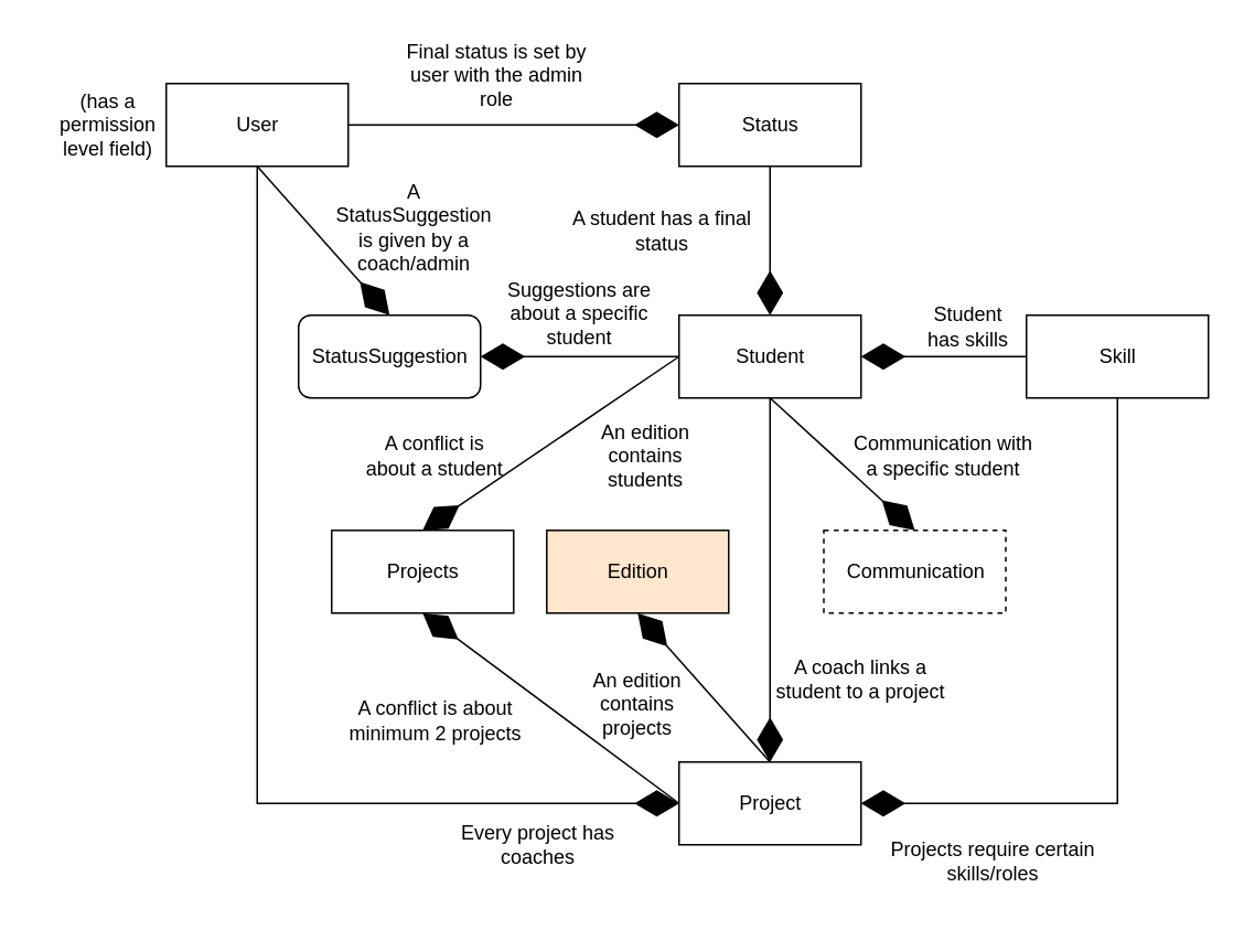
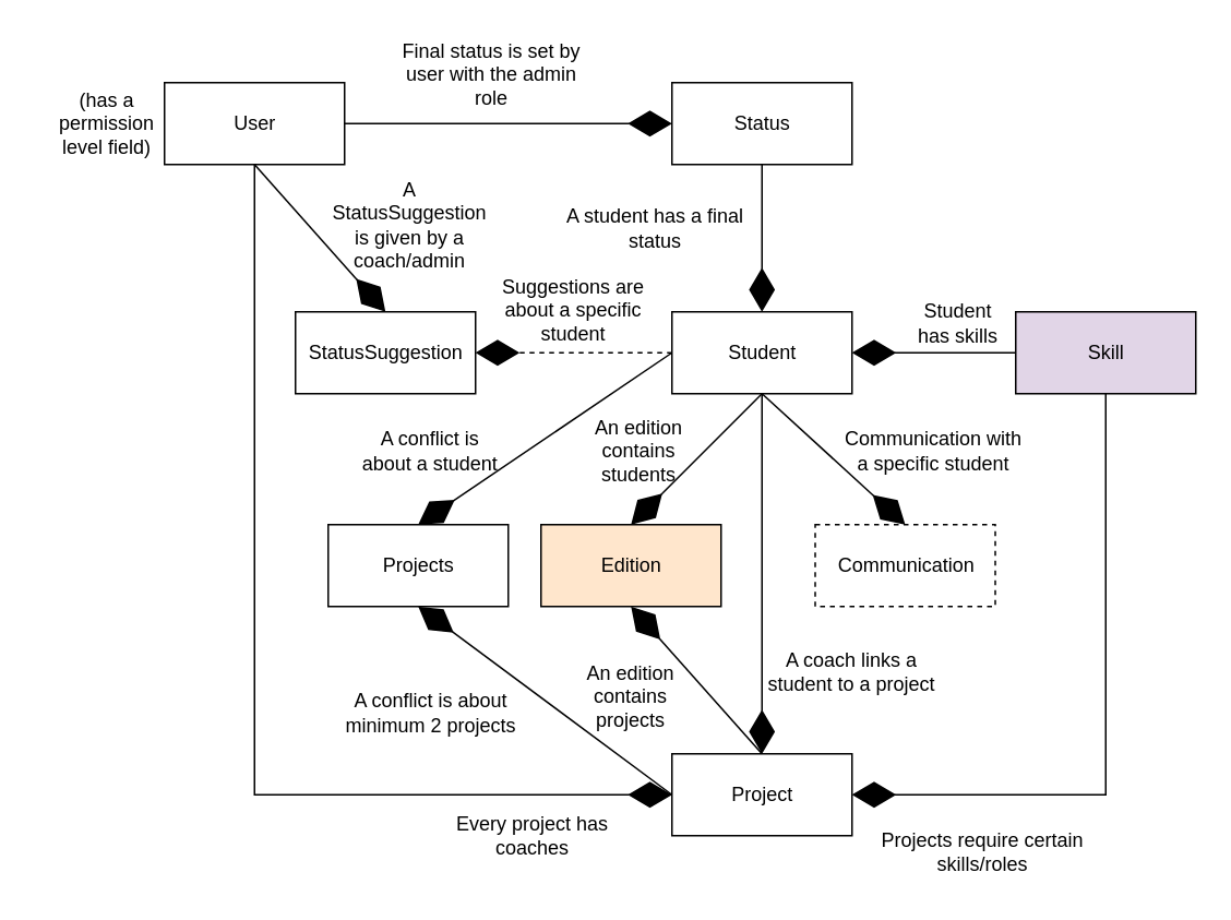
- <mxCell id="4" value="StatusSuggestion" style="html=1;rounded=1;" parent="1" vertex="1"><mxGeometry x="180" y="190" width="110" height="50" as="geometry" /></mxCell>
+ <mxCell id="4" value="StatusSuggestion" style="html=1;" parent="1" vertex="1"><mxGeometry x="180" y="190" width="110" height="50" as="geometry" /></mxCell>
- <mxCell id="5" value="" style="endArrow=diamondThin;endFill=1;endSize=24;html=1;rounded=0;entryX=1;entryY=0.5;entryDx=0;entryDy=0;exitX=0;exitY=0.5;exitDx=0;exitDy=0;" parent="1" source="16" target="4" edge="1"><mxGeometry width="160" relative="1" as="geometry"><mxPoint x="450" y="270" as="sourcePoint" /><mxPoint x="440" y="350" as="targetPoint" /><Array as="points" /></mxGeometry></mxCell>
+ <mxCell id="5" value="" style="endArrow=diamondThin;endFill=1;endSize=24;html=1;rounded=0;entryX=1;entryY=0.5;entryDx=0;entryDy=0;exitX=0;exitY=0.5;exitDx=0;exitDy=0;dashed=1;" parent="1" source="16" target="4" edge="1"><mxGeometry width="160" relative="1" as="geometry"><mxPoint x="450" y="270" as="sourcePoint" /><mxPoint x="440" y="350" as="targetPoint" /><Array as="points" /></mxGeometry></mxCell>
- <mxCell id="8" value="Skill" style="html=1;" parent="1" vertex="1"><mxGeometry x="620" y="190" width="110" height="50" as="geometry" /></mxCell>
+ <mxCell id="8" value="Skill" style="html=1;fillColor=#e1d5e7;" parent="1" vertex="1"><mxGeometry x="620" y="190" width="110" height="50" as="geometry" /></mxCell>
+ <mxCell id="29" value="" style="endArrow=diamondThin;endFill=1;endSize=24;html=1;rounded=0;exitX=0.5;exitY=1;exitDx=0;exitDy=0;entryX=0.5;entryY=0;entryDx=0;entryDy=0;" edge="1" parent="1" source="16" target="28"><mxGeometry width="160" relative="1" as="geometry"><mxPoint x="280" y="350" as="sourcePoint" /><mxPoint x="425" y="330" as="targetPoint" /></mxGeometry></mxCell>
